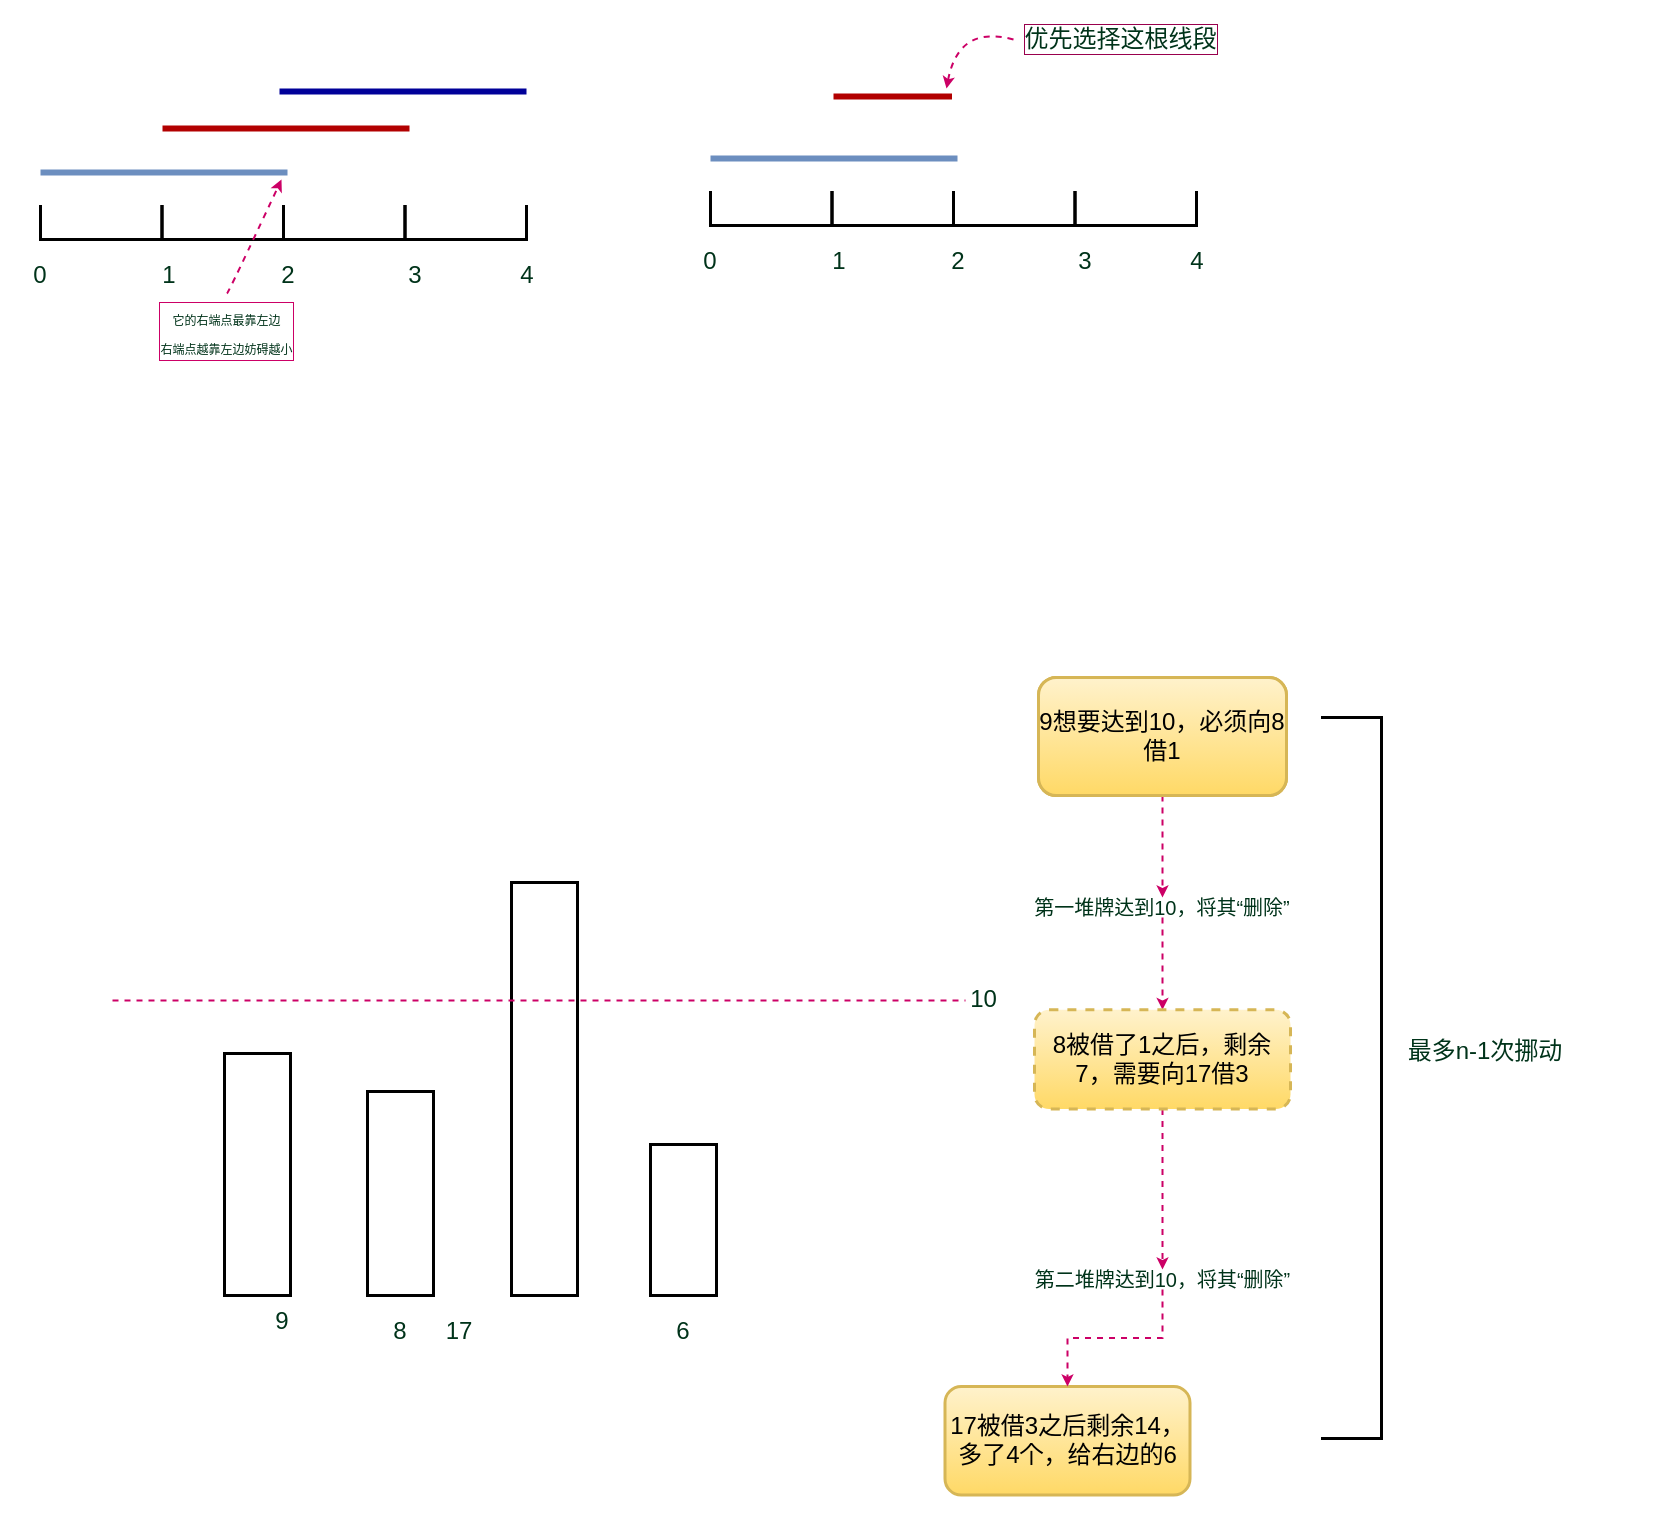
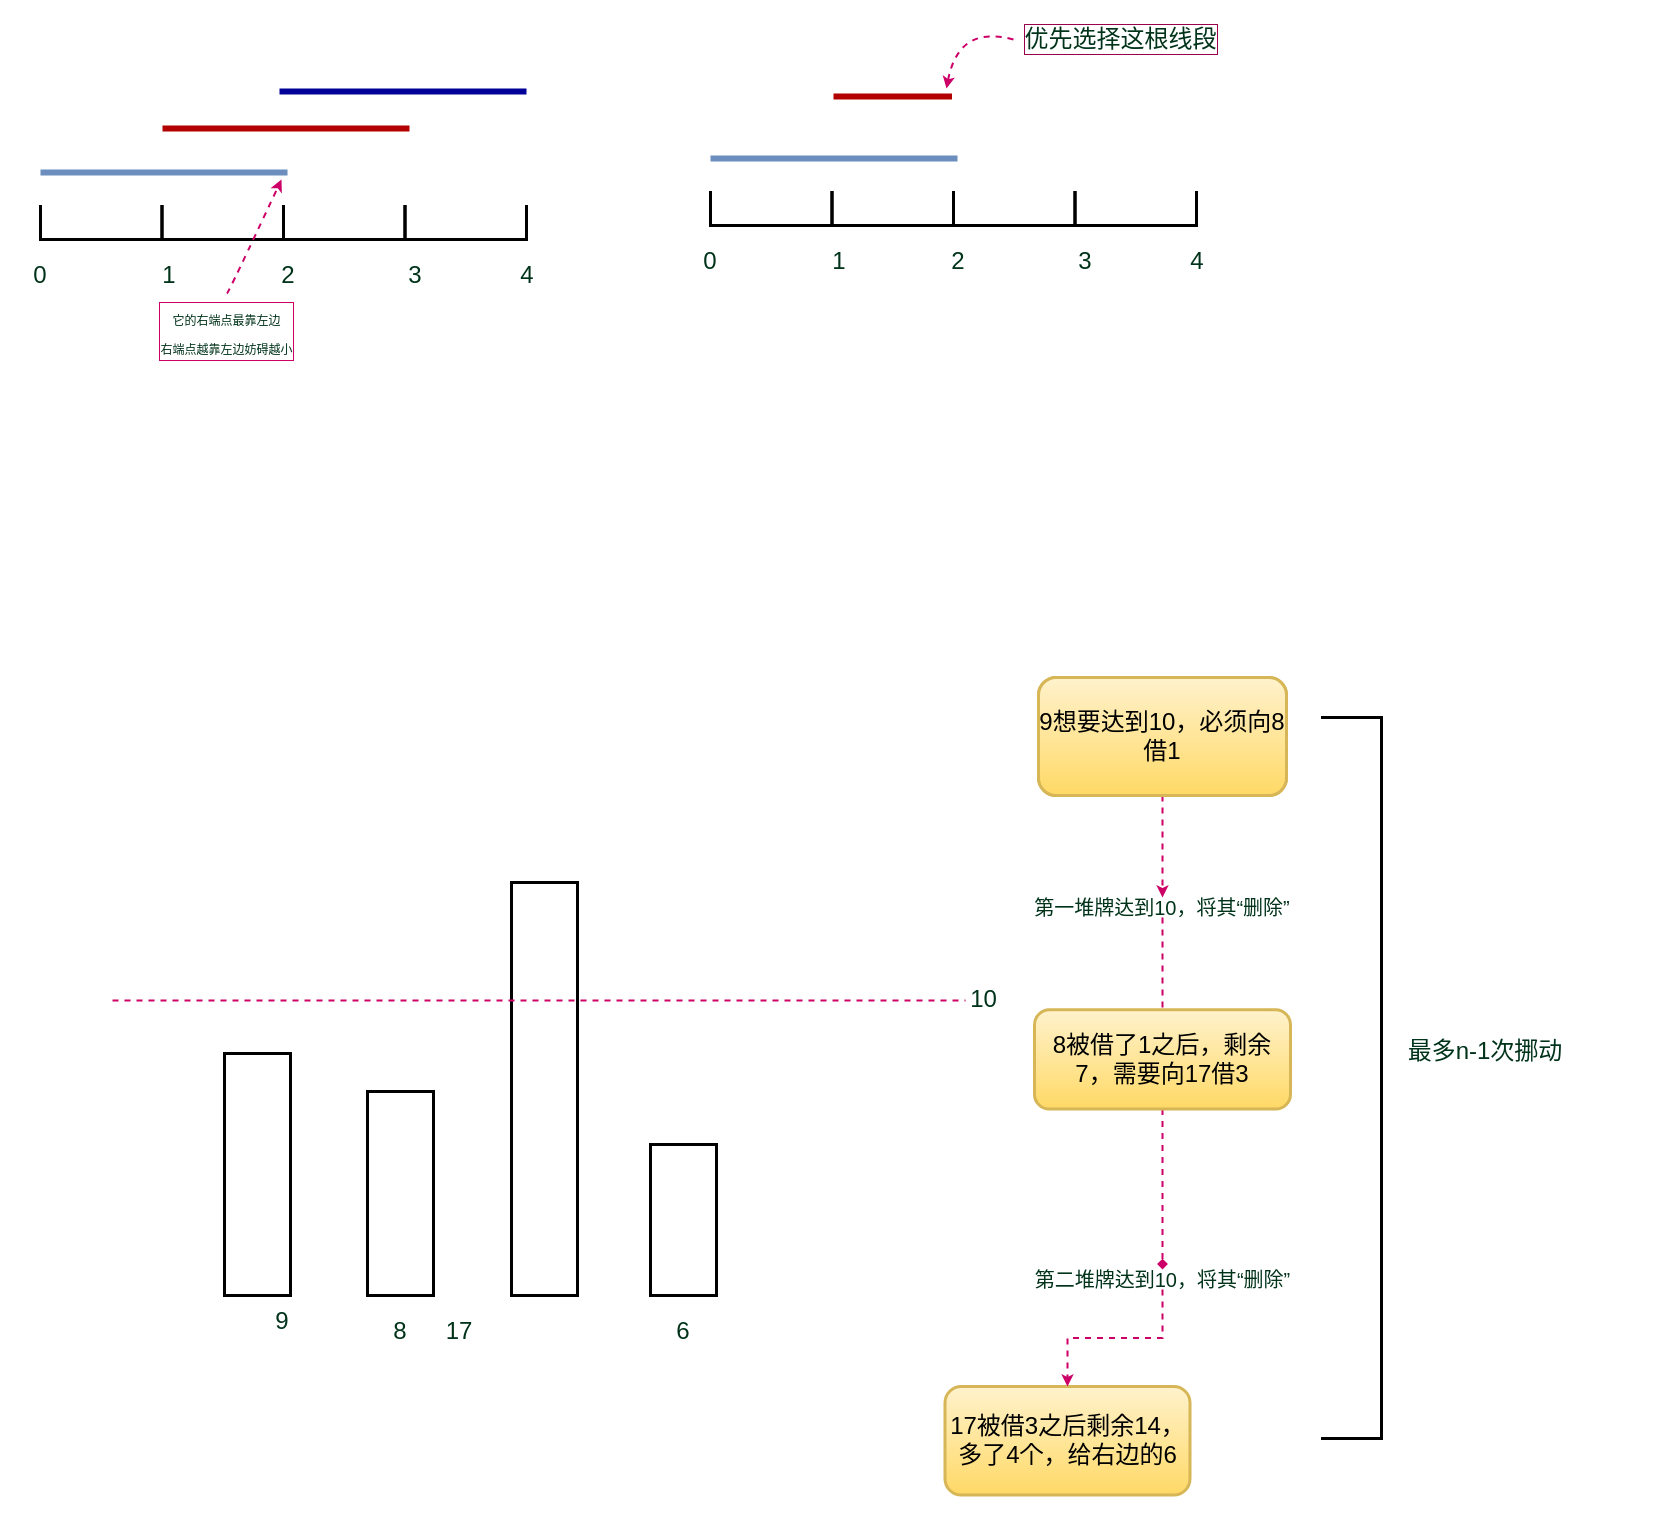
- <mxCell id="47" style="edgeStyle=orthogonalEdgeStyle;rounded=0;orthogonalLoop=1;jettySize=auto;html=1;exitX=0.5;exitY=1;exitDx=0;exitDy=0;entryX=0.5;entryY=0;entryDx=0;entryDy=0;dashed=1;strokeColor=#CC0066;strokeWidth=2;fontSize=20;fontColor=#00331A;" edge="1" parent="1" source="48" target="52"><mxGeometry relative="1" as="geometry"><mxPoint x="1171.76" y="1022.437" as="targetPoint" /></mxGeometry></mxCell>
+ <mxCell id="47" style="edgeStyle=orthogonalEdgeStyle;rounded=0;orthogonalLoop=1;jettySize=auto;html=1;exitX=0.5;exitY=1;exitDx=0;exitDy=0;entryX=0.5;entryY=0;entryDx=0;entryDy=0;dashed=1;strokeColor=#CC0066;strokeWidth=2;fontSize=20;fontColor=#00331A;endArrow=none;" edge="1" parent="1" source="48" target="52"><mxGeometry relative="1" as="geometry"><mxPoint x="1171.76" y="1022.437" as="targetPoint" /></mxGeometry></mxCell>
- <mxCell id="52" value="8被借了1之后，剩余7，需要向17借3" style="whiteSpace=wrap;html=1;rounded=1;fontSize=24;strokeWidth=3;fillColor=#fff2cc;gradientColor=#ffd966;strokeColor=#d6b656;dashed=1;" vertex="1" parent="1"><mxGeometry x="1034" y="1009.37" width="256" height="99.25" as="geometry" /></mxCell>
+ <mxCell id="52" value="8被借了1之后，剩余7，需要向17借3" style="whiteSpace=wrap;html=1;rounded=1;fontSize=24;strokeWidth=3;fillColor=#fff2cc;gradientColor=#ffd966;strokeColor=#d6b656;" vertex="1" parent="1"><mxGeometry x="1034" y="1009.37" width="256" height="99.25" as="geometry" /></mxCell>
- <mxCell id="43" style="edgeStyle=orthogonalEdgeStyle;rounded=0;orthogonalLoop=1;jettySize=auto;html=1;dashed=1;strokeColor=#CC0066;strokeWidth=2;fontSize=20;fontColor=#00331A;exitX=0.5;exitY=1;exitDx=0;exitDy=0;" edge="1" parent="1" source="52" target="50"><mxGeometry relative="1" as="geometry"><mxPoint x="1182" y="1120" as="sourcePoint" /></mxGeometry></mxCell>
+ <mxCell id="43" style="edgeStyle=orthogonalEdgeStyle;rounded=0;orthogonalLoop=1;jettySize=auto;html=1;dashed=1;strokeColor=#CC0066;strokeWidth=2;fontSize=20;fontColor=#00331A;exitX=0.5;exitY=1;exitDx=0;exitDy=0;endArrow=diamond;" edge="1" parent="1" source="52" target="50"><mxGeometry relative="1" as="geometry"><mxPoint x="1182" y="1120" as="sourcePoint" /></mxGeometry></mxCell>
